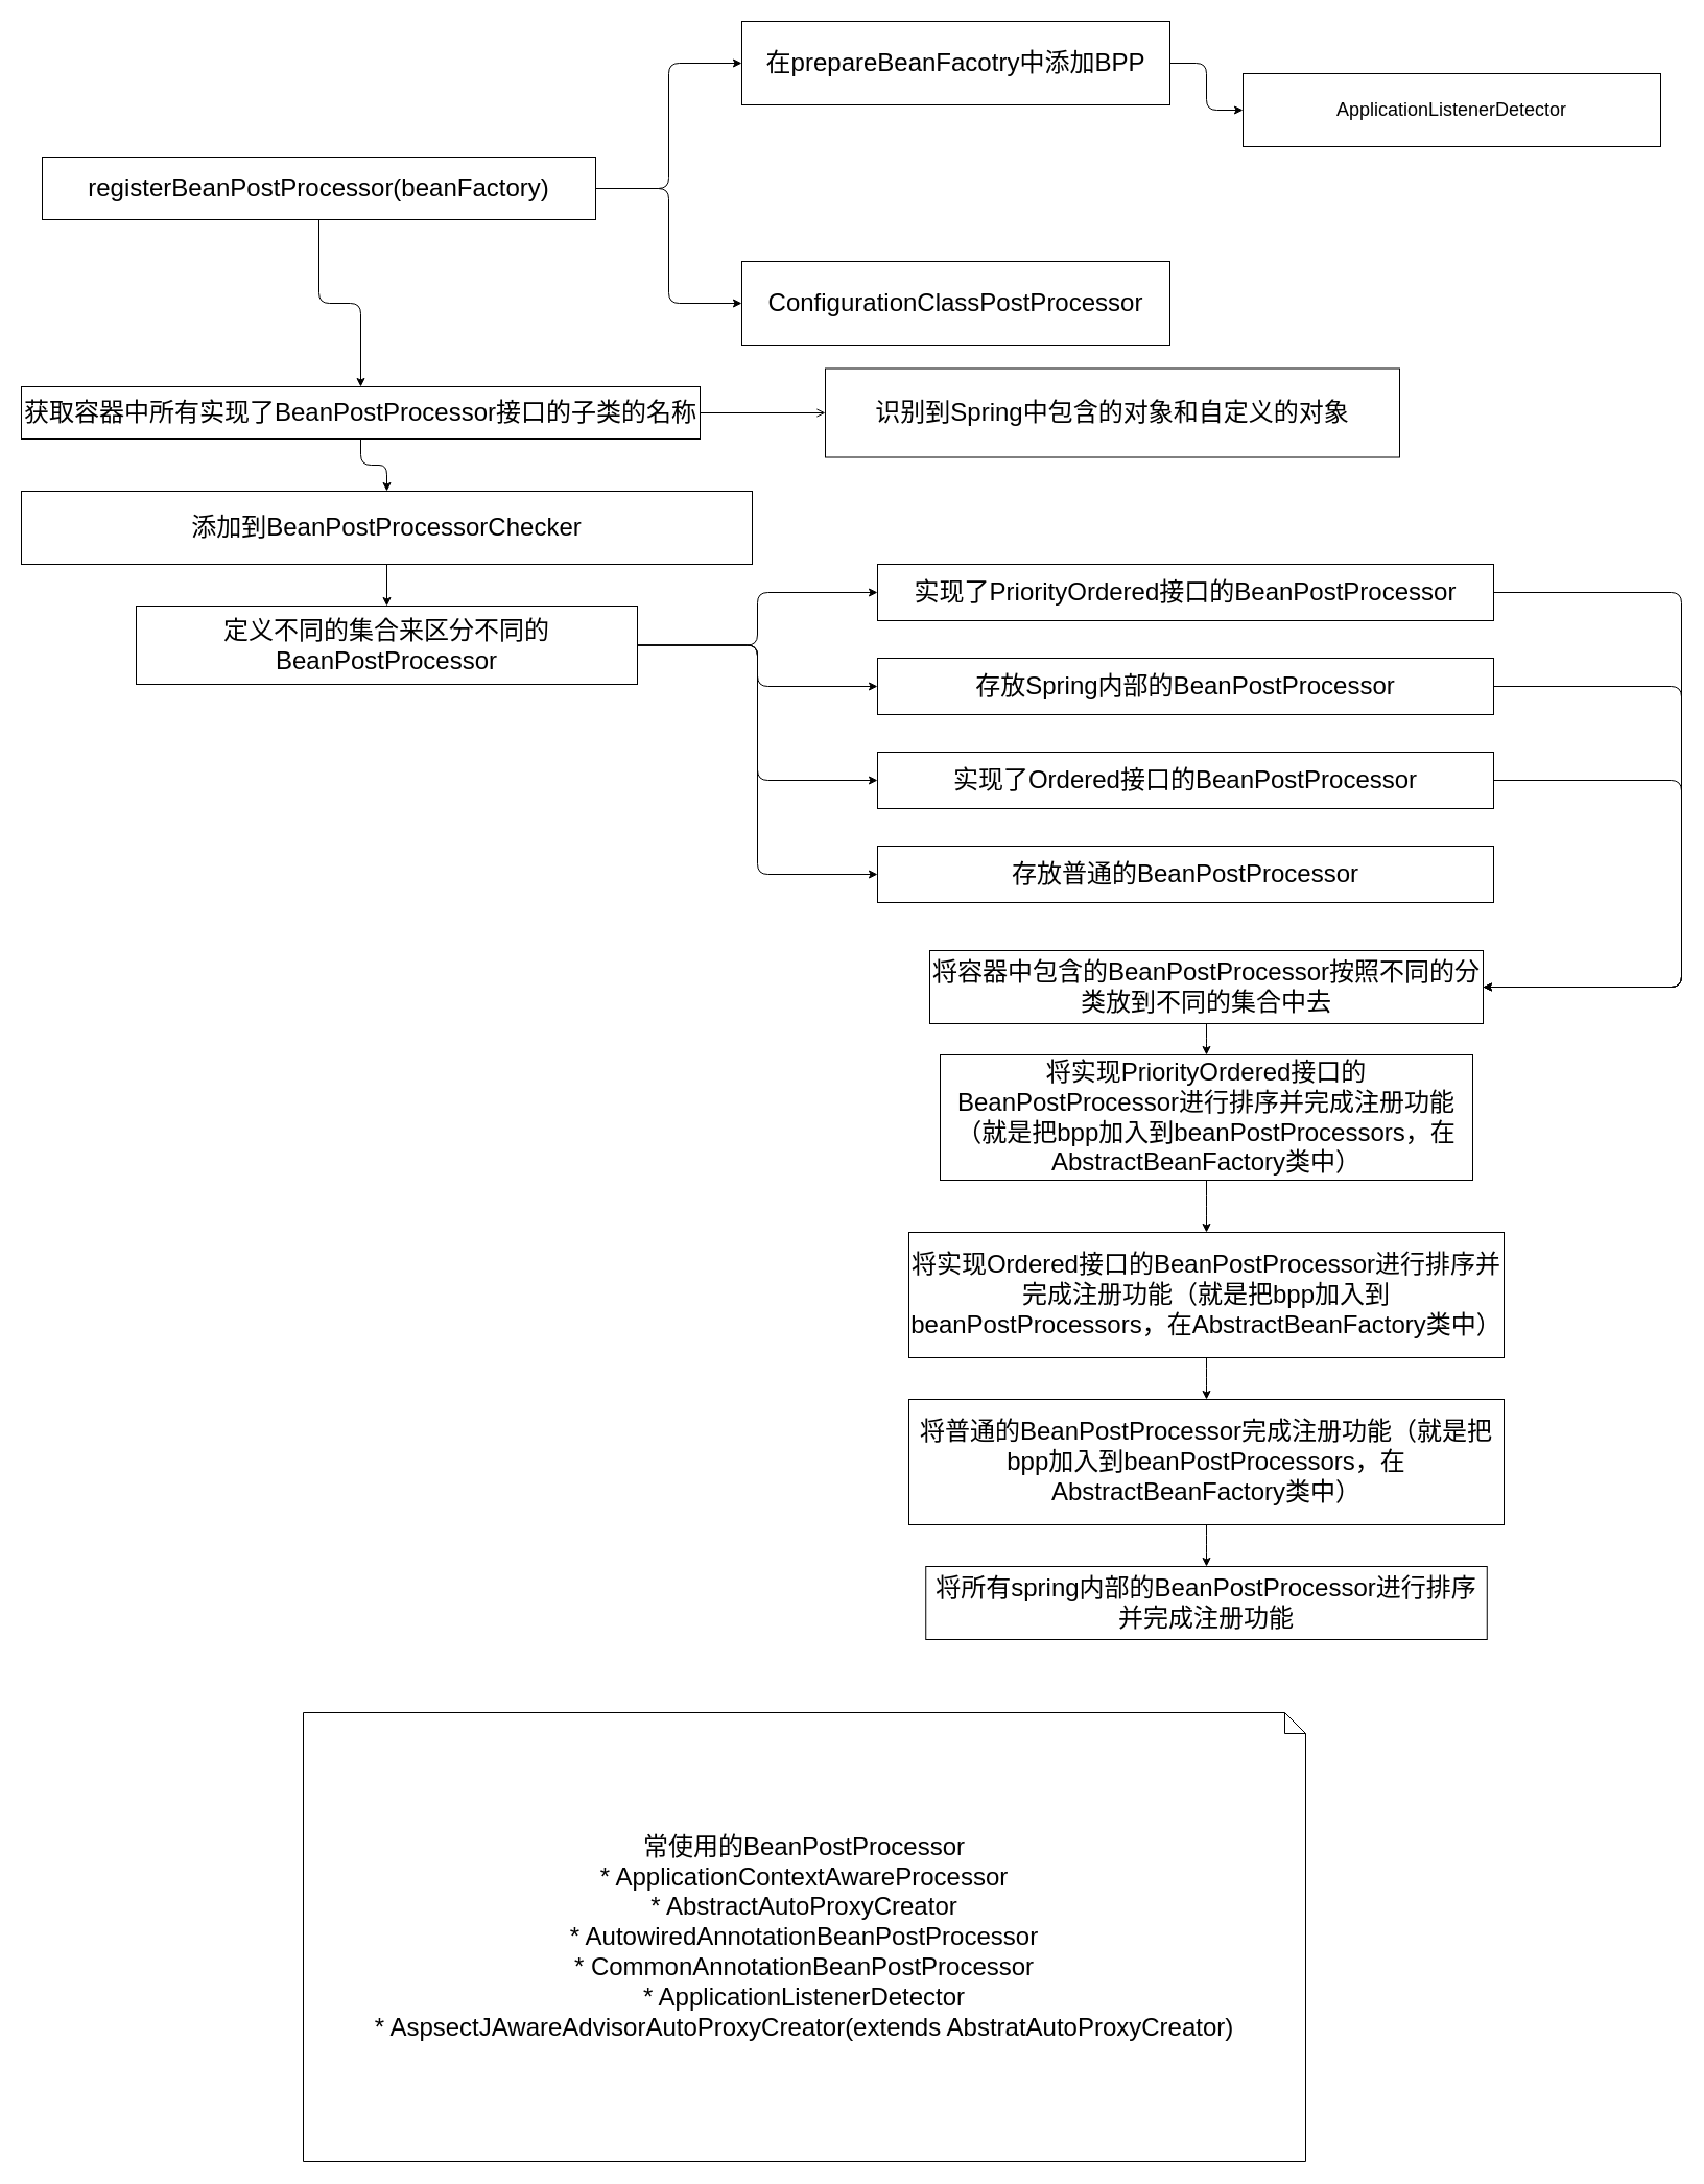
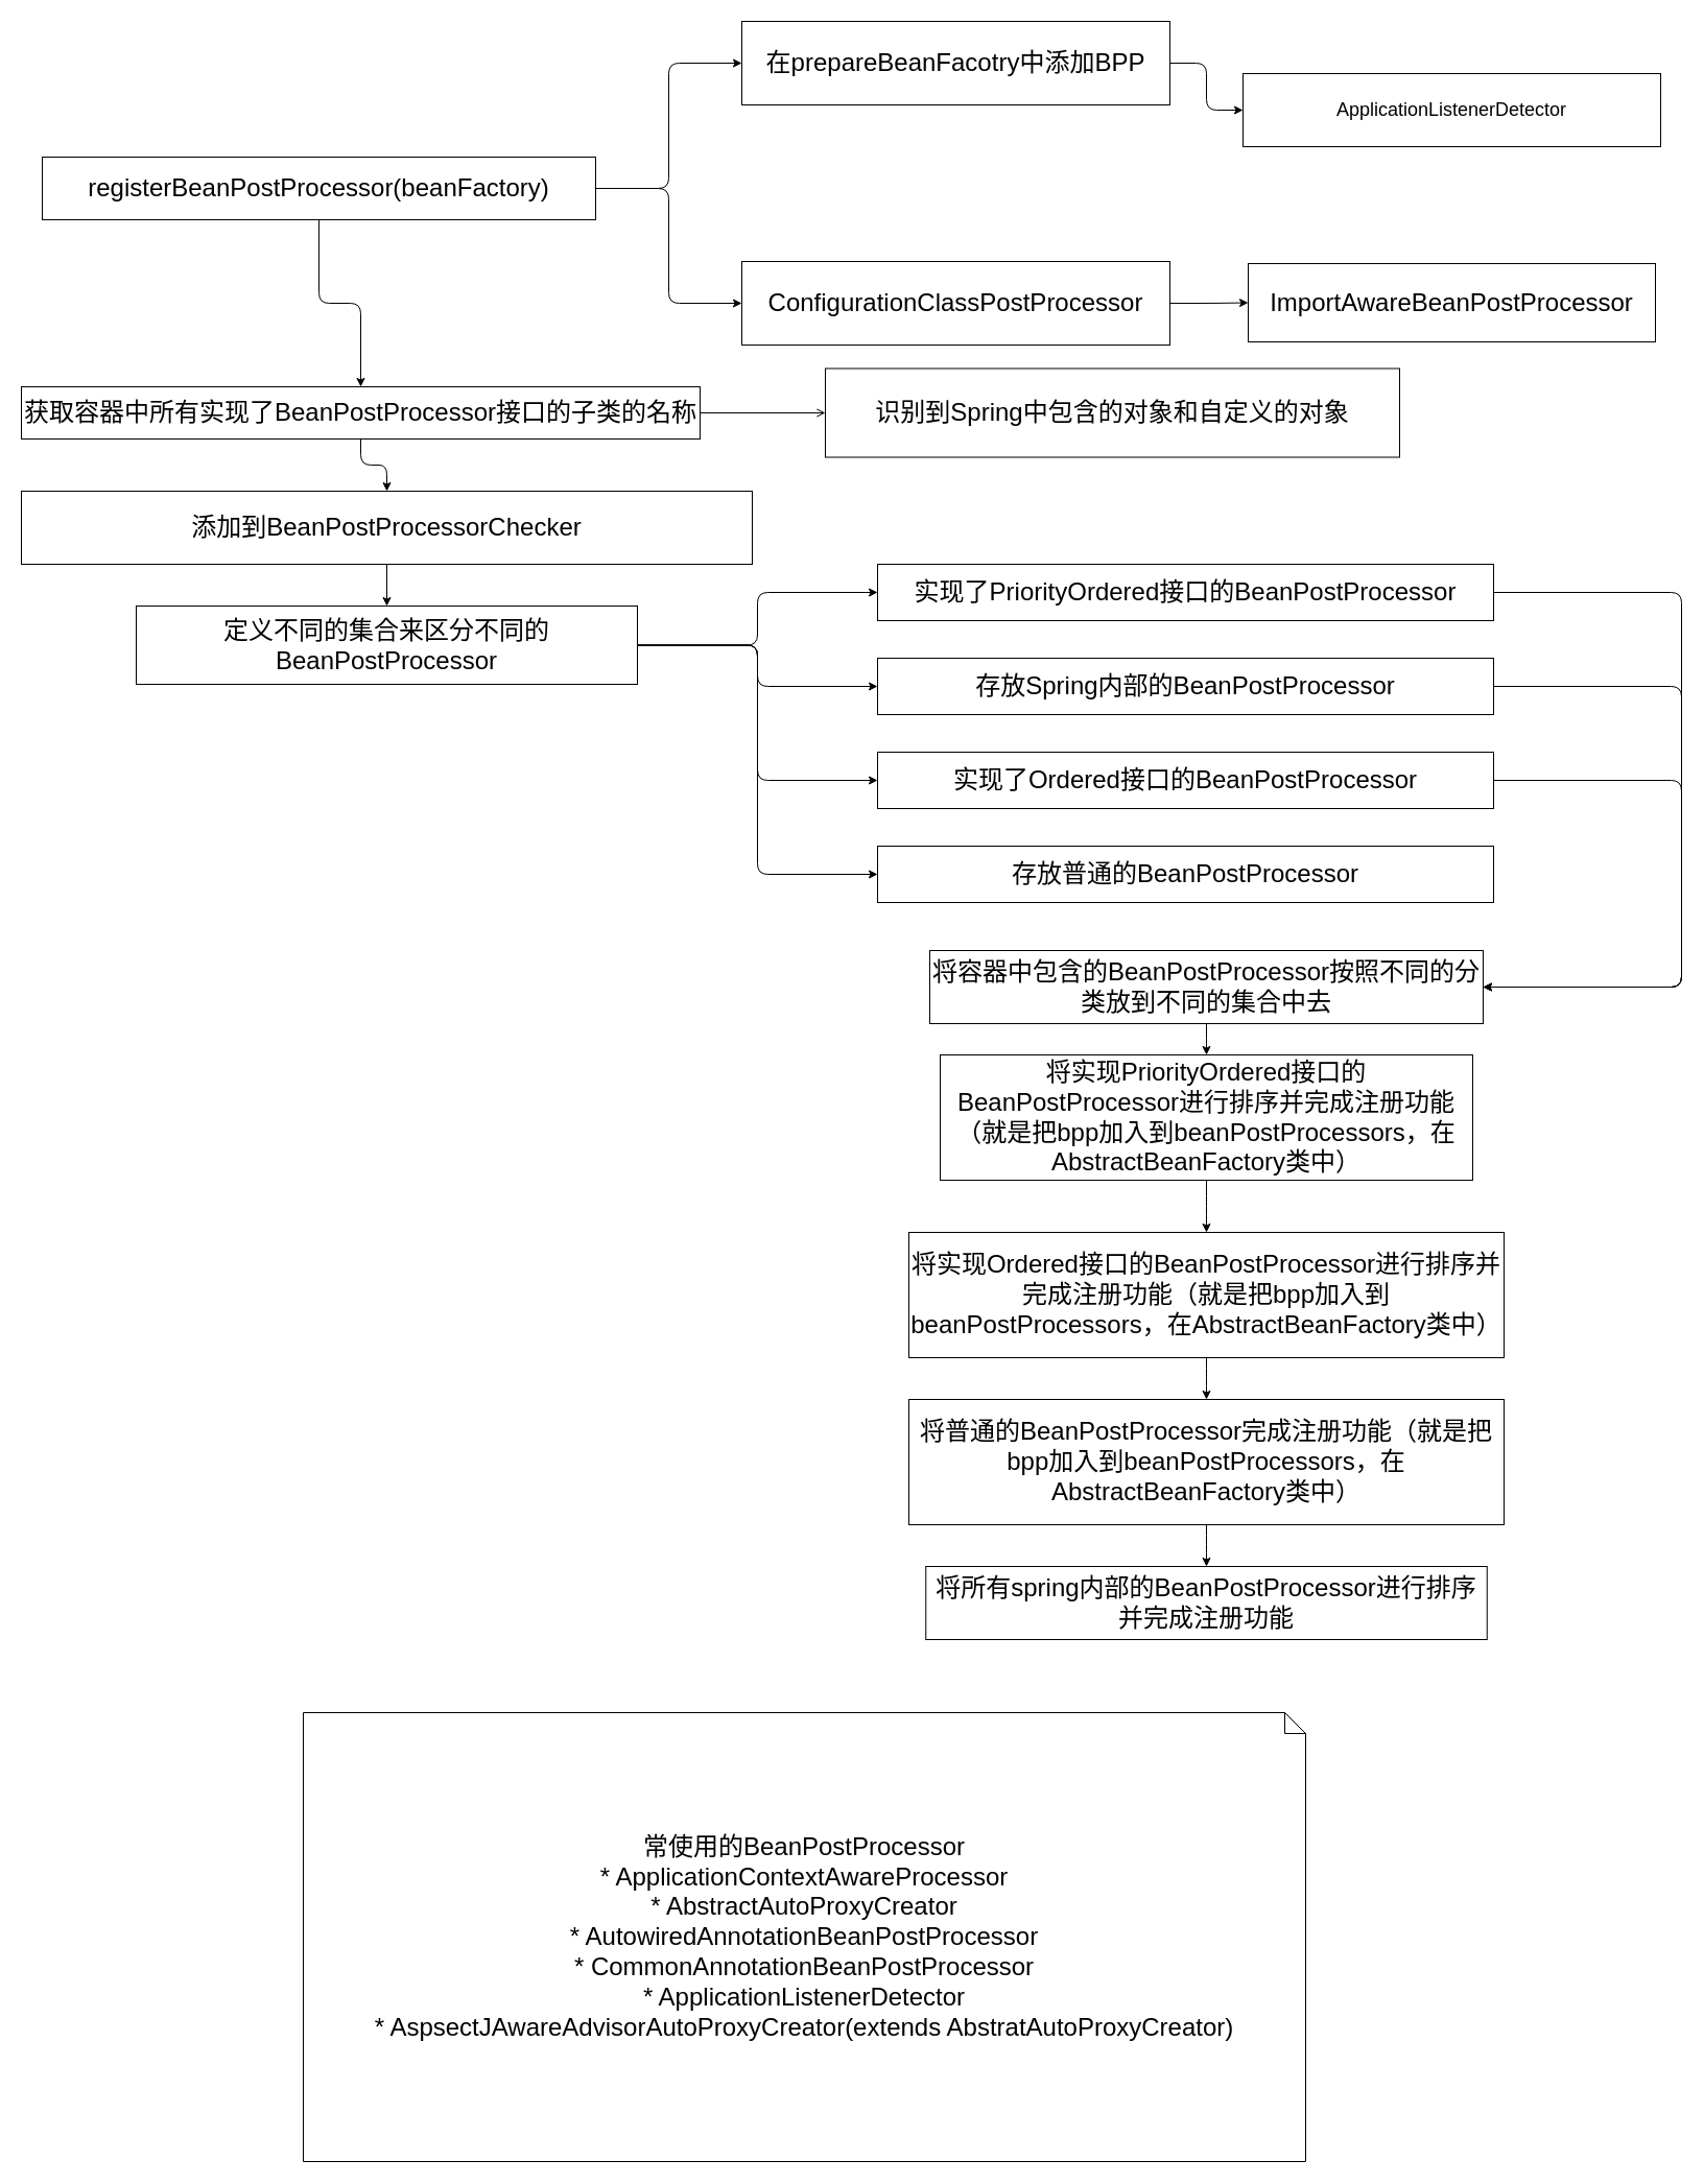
+ <mxCell id="9" value="" style="edgeStyle=orthogonalEdgeStyle;html=1;fontSize=18;" parent="1" source="10" target="11" edge="1"><mxGeometry relative="1" as="geometry" /></mxCell>
+ <mxCell id="11" value="&lt;font style=&quot;font-size: 24px&quot;&gt;ImportAwareBeanPostProcessor&lt;/font&gt;" style="whiteSpace=wrap;html=1;" parent="1" vertex="1"><mxGeometry x="1195" y="252" width="390" height="75" as="geometry" /></mxCell>
